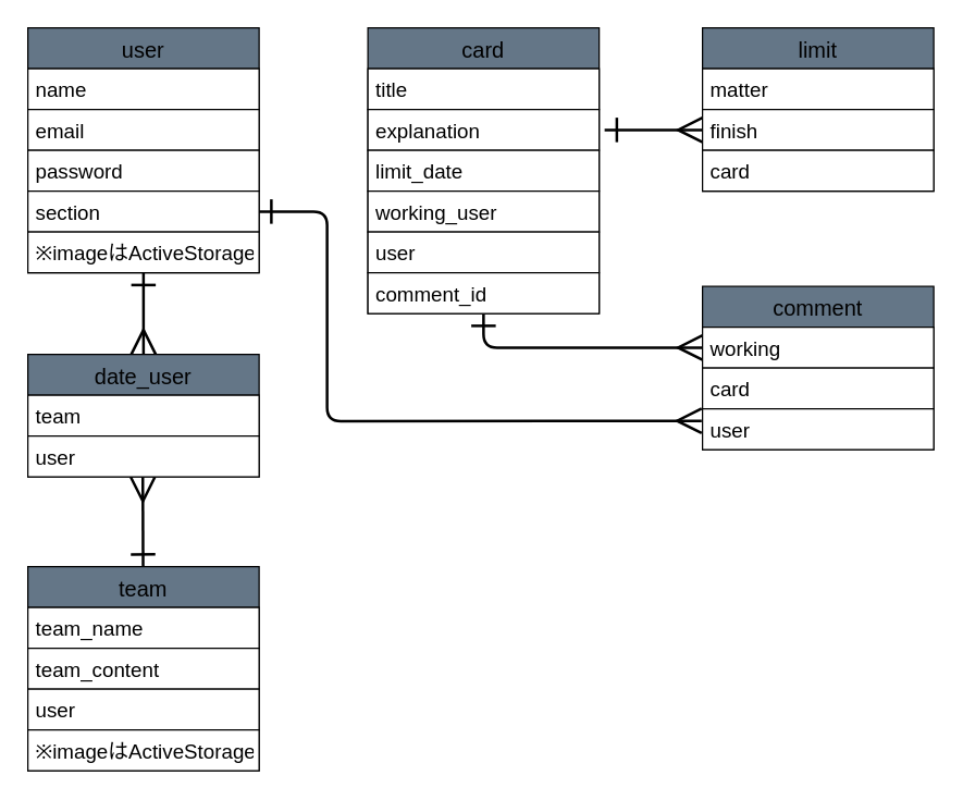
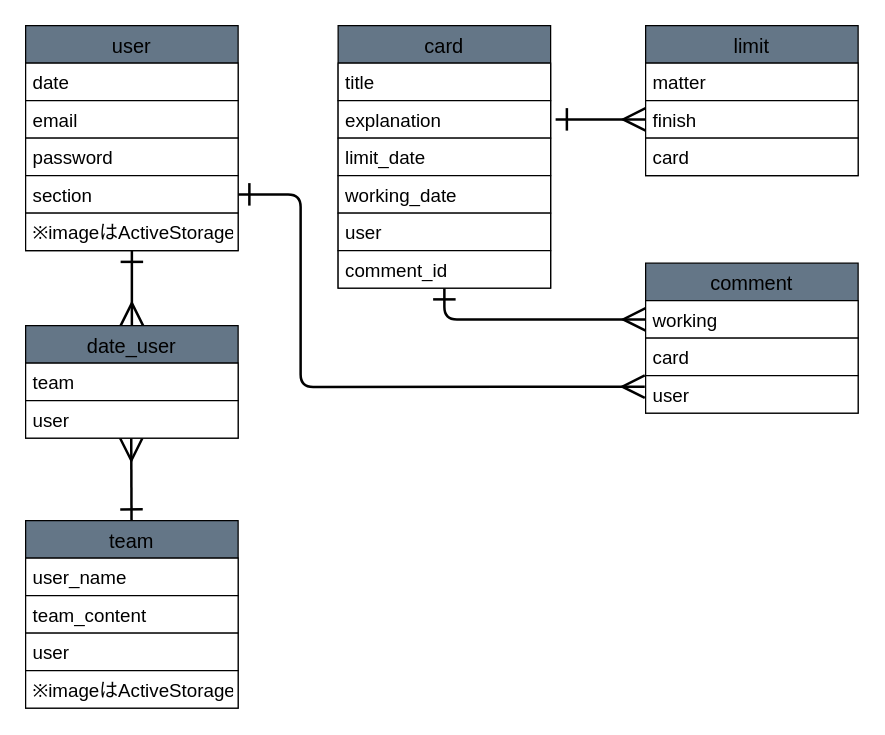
- <mxCell id="4" value="name" style="text;strokeColor=#000000;fillColor=#FFFFFF;align=left;verticalAlign=middle;spacingLeft=4;spacingRight=4;overflow=hidden;points=[[0,0.5],[1,0.5]];portConstraint=eastwest;rotatable=0;fontSize=15;fontColor=#000000;" parent="3" vertex="1"><mxGeometry y="30" width="170" height="30" as="geometry" /></mxCell>
+ <mxCell id="4" value="date" style="text;strokeColor=#000000;fillColor=#FFFFFF;align=left;verticalAlign=middle;spacingLeft=4;spacingRight=4;overflow=hidden;points=[[0,0.5],[1,0.5]];portConstraint=eastwest;rotatable=0;fontSize=15;fontColor=#000000;" parent="3" vertex="1"><mxGeometry y="30" width="170" height="30" as="geometry" /></mxCell>
- <mxCell id="21" value="working_user" style="text;strokeColor=#000000;fillColor=#FFFFFF;align=left;verticalAlign=middle;spacingLeft=4;spacingRight=4;overflow=hidden;points=[[0,0.5],[1,0.5]];portConstraint=eastwest;rotatable=0;fontSize=15;fontColor=#000000;" parent="17" vertex="1"><mxGeometry y="120" width="170" height="30" as="geometry" /></mxCell>
+ <mxCell id="21" value="working_date" style="text;strokeColor=#000000;fillColor=#FFFFFF;align=left;verticalAlign=middle;spacingLeft=4;spacingRight=4;overflow=hidden;points=[[0,0.5],[1,0.5]];portConstraint=eastwest;rotatable=0;fontSize=15;fontColor=#000000;" parent="17" vertex="1"><mxGeometry y="120" width="170" height="30" as="geometry" /></mxCell>
- <mxCell id="11" value="team_name" style="text;strokeColor=#000000;fillColor=#FFFFFF;align=left;verticalAlign=middle;spacingLeft=4;spacingRight=4;overflow=hidden;points=[[0,0.5],[1,0.5]];portConstraint=eastwest;rotatable=0;fontSize=15;fontColor=#000000;" parent="10" vertex="1"><mxGeometry y="30" width="170" height="30" as="geometry" /></mxCell>
+ <mxCell id="11" value="user_name" style="text;strokeColor=#000000;fillColor=#FFFFFF;align=left;verticalAlign=middle;spacingLeft=4;spacingRight=4;overflow=hidden;points=[[0,0.5],[1,0.5]];portConstraint=eastwest;rotatable=0;fontSize=15;fontColor=#000000;" parent="10" vertex="1"><mxGeometry y="30" width="170" height="30" as="geometry" /></mxCell>
